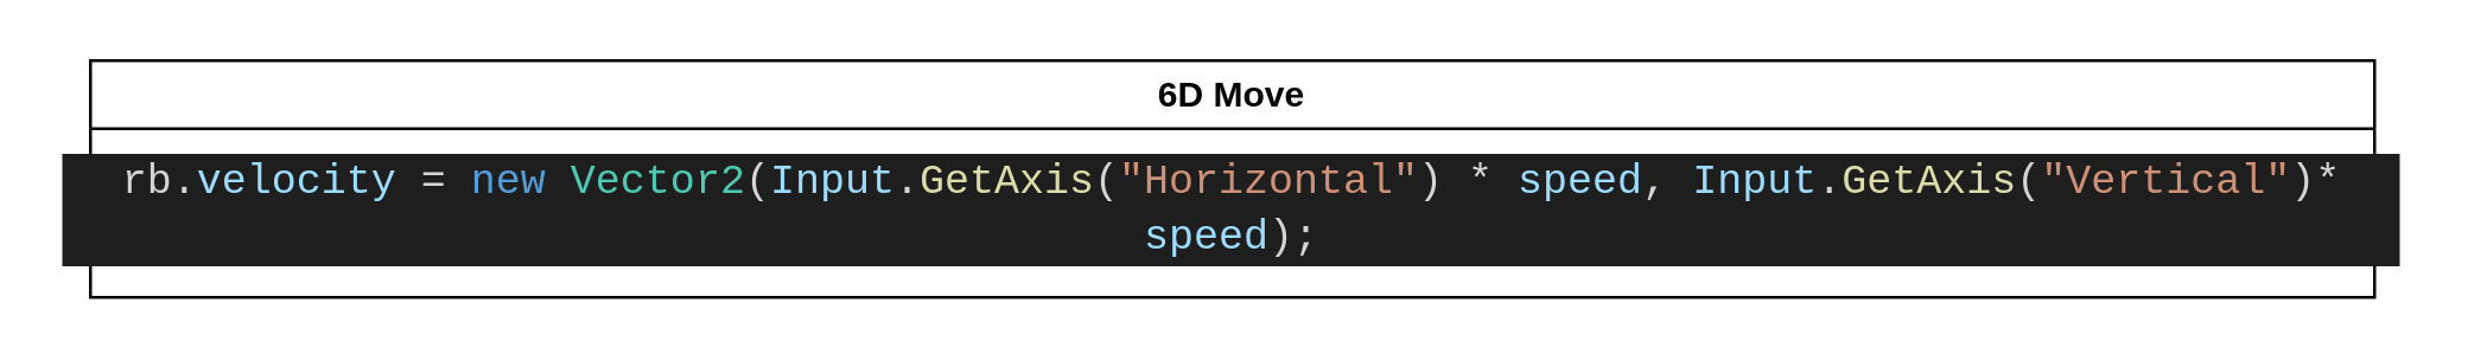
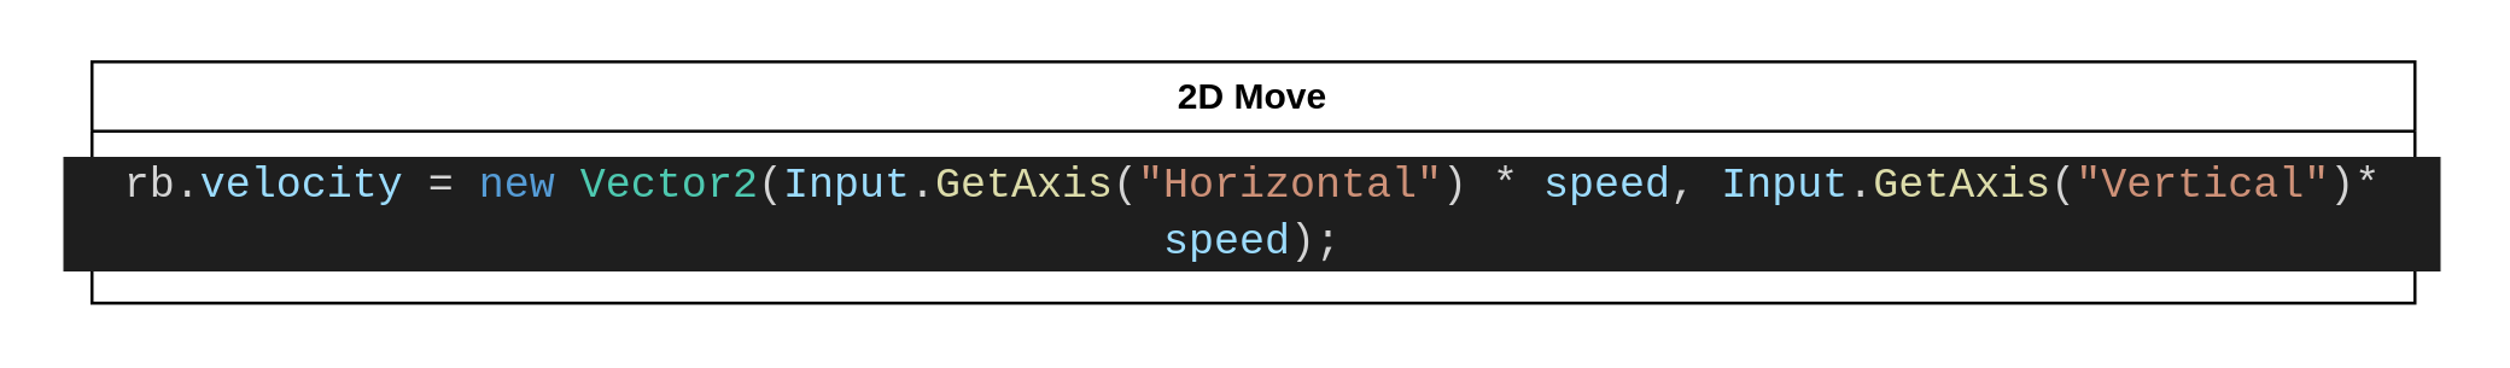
- <mxCell id="2" value="6D Move" style="swimlane;whiteSpace=wrap;html=1;" vertex="1" parent="1"><mxGeometry x="30" y="20" width="770" height="80" as="geometry" /></mxCell>
+ <mxCell id="2" value="2D Move" style="swimlane;whiteSpace=wrap;html=1;" vertex="1" parent="1"><mxGeometry x="30" y="20" width="770" height="80" as="geometry" /></mxCell>
